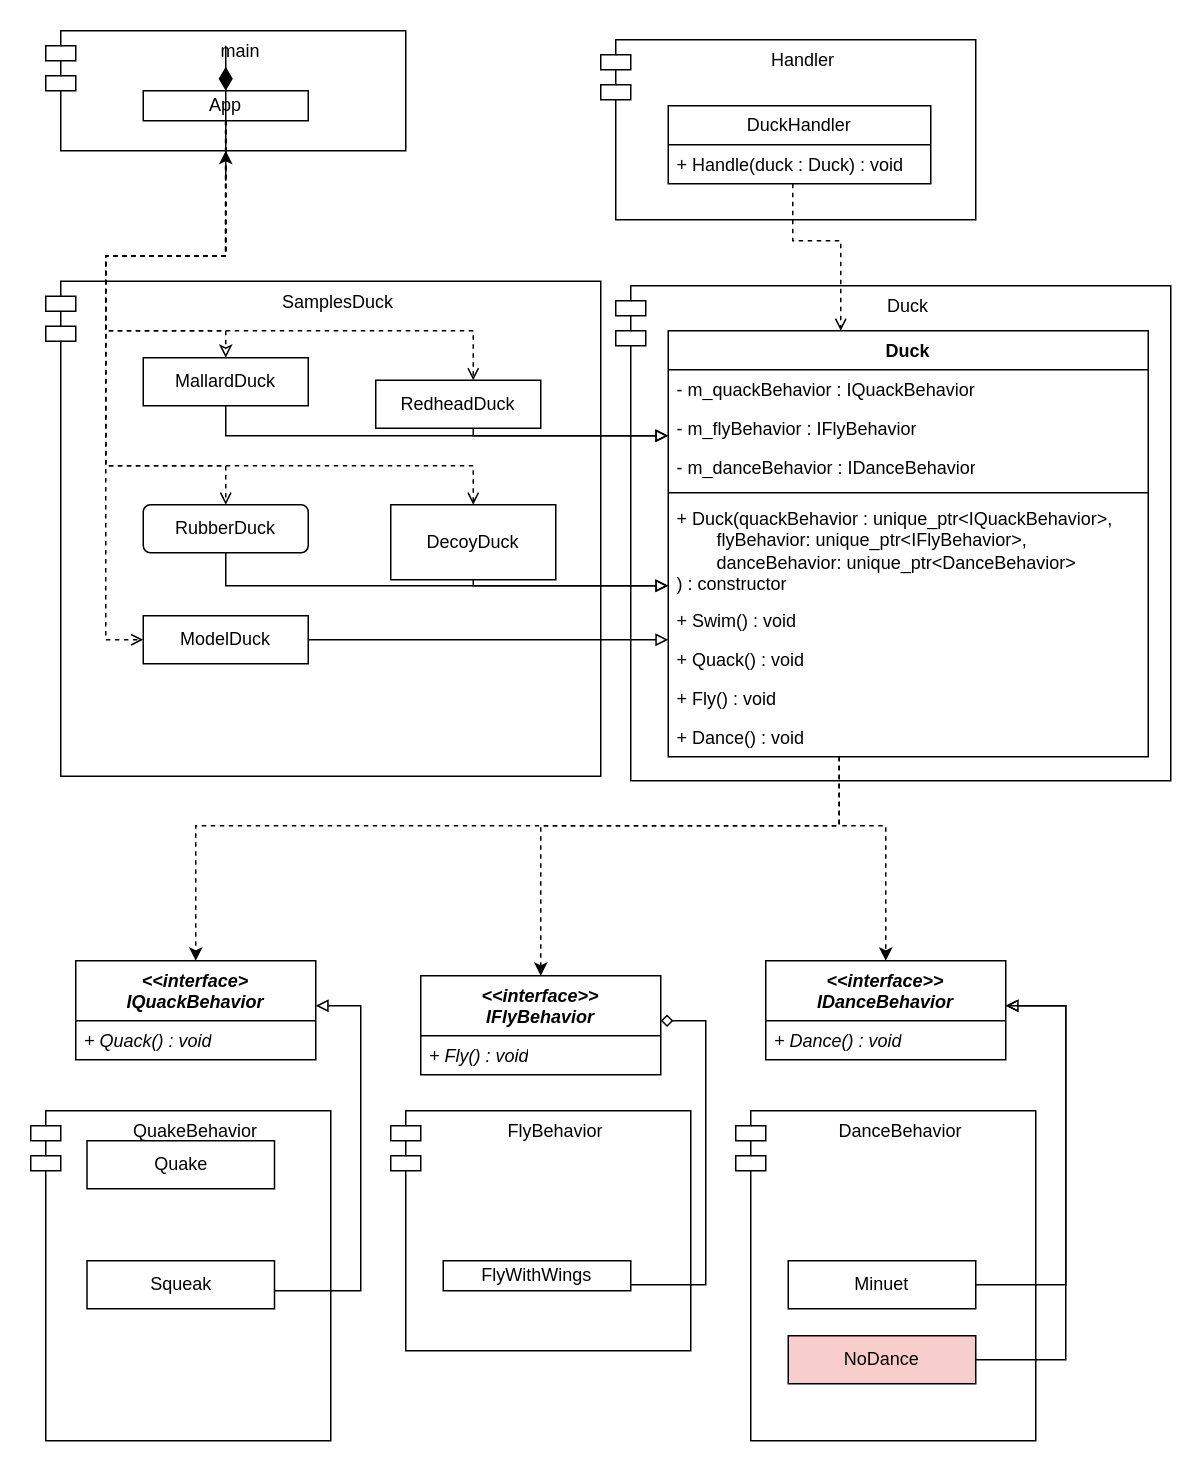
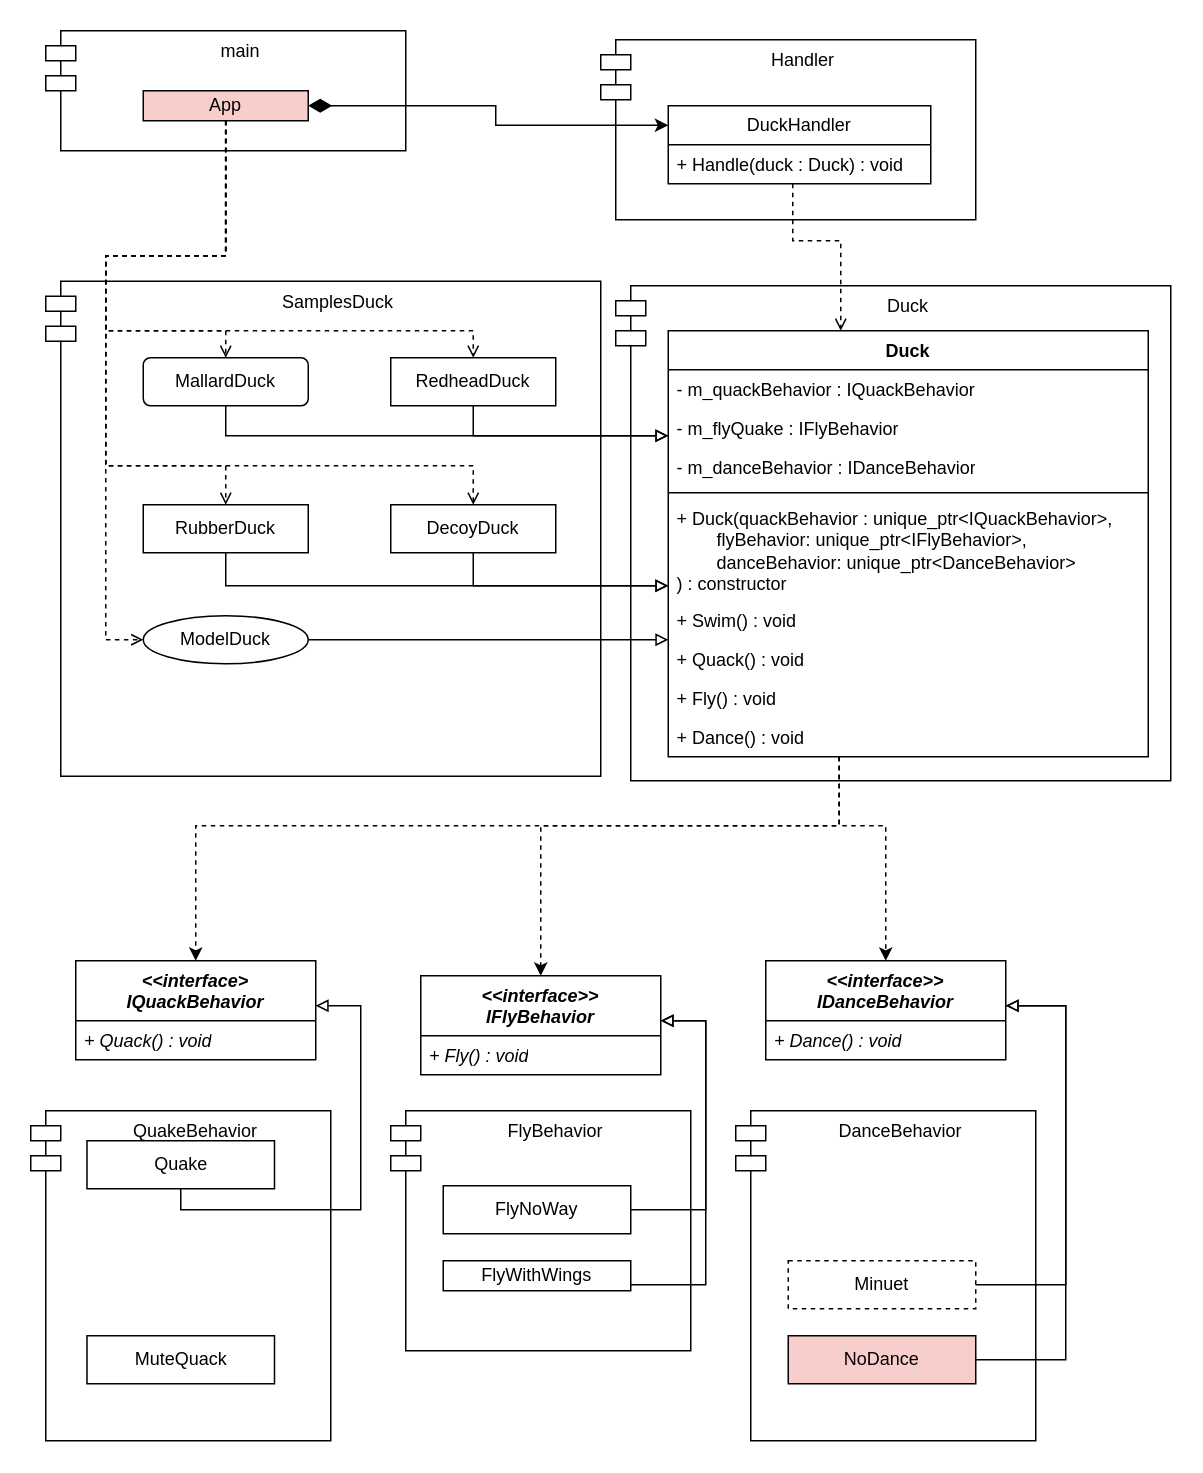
- <mxCell id="8" style="edgeStyle=orthogonalEdgeStyle;rounded=0;orthogonalLoop=1;jettySize=auto;html=1;startArrow=diamondThin;startFill=1;strokeWidth=1;startSize=13;" parent="1" source="4" target="3" edge="1"><mxGeometry relative="1" as="geometry" /></mxCell>
+ <mxCell id="8" style="edgeStyle=orthogonalEdgeStyle;rounded=0;orthogonalLoop=1;jettySize=auto;html=1;entryX=0;entryY=0.25;entryDx=0;entryDy=0;startArrow=diamondThin;startFill=1;strokeWidth=1;startSize=13;" parent="1" source="4" target="6" edge="1"><mxGeometry relative="1" as="geometry" /></mxCell>
- <mxCell id="4" value="App" style="html=1;whiteSpace=wrap;" parent="1" vertex="1"><mxGeometry x="95" y="60" width="110" height="20" as="geometry" /></mxCell>
+ <mxCell id="4" value="App" style="html=1;whiteSpace=wrap;fillColor=#f8cecc;" parent="1" vertex="1"><mxGeometry x="95" y="60" width="110" height="20" as="geometry" /></mxCell>
- <mxCell id="36" style="edgeStyle=orthogonalEdgeStyle;rounded=0;orthogonalLoop=1;jettySize=auto;html=1;dashed=1;fontFamily=Helvetica;fontSize=13;endArrow=classic;endFill=0;" parent="1" source="4" target="31" edge="1"><mxGeometry relative="1" as="geometry"><mxPoint x="538" y="132" as="sourcePoint" /><mxPoint x="570" y="220" as="targetPoint" /><Array as="points"><mxPoint x="150" y="170" /><mxPoint x="70" y="170" /><mxPoint x="70" y="220" /><mxPoint x="150" y="220" /></Array></mxGeometry></mxCell>
+ <mxCell id="36" style="edgeStyle=orthogonalEdgeStyle;rounded=0;orthogonalLoop=1;jettySize=auto;html=1;dashed=1;fontFamily=Helvetica;fontSize=13;endArrow=open;endFill=0;" parent="1" source="4" target="31" edge="1"><mxGeometry relative="1" as="geometry"><mxPoint x="538" y="132" as="sourcePoint" /><mxPoint x="570" y="220" as="targetPoint" /><Array as="points"><mxPoint x="150" y="170" /><mxPoint x="70" y="170" /><mxPoint x="70" y="220" /><mxPoint x="150" y="220" /></Array></mxGeometry></mxCell>
- <mxCell id="31" value="MallardDuck" style="html=1;whiteSpace=wrap;" parent="1" vertex="1"><mxGeometry x="95" y="238" width="110" height="32" as="geometry" /></mxCell>
+ <mxCell id="31" value="MallardDuck" style="html=1;whiteSpace=wrap;rounded=1;" parent="1" vertex="1"><mxGeometry x="95" y="238" width="110" height="32" as="geometry" /></mxCell>
- <mxCell id="32" value="RedheadDuck" style="html=1;whiteSpace=wrap;" parent="1" vertex="1"><mxGeometry x="250" y="253" width="110" height="32" as="geometry" /></mxCell>
+ <mxCell id="32" value="RedheadDuck" style="html=1;whiteSpace=wrap;" parent="1" vertex="1"><mxGeometry x="260" y="238" width="110" height="32" as="geometry" /></mxCell>
- <mxCell id="12" value="- m_fly&lt;span style=&quot;text-align: center;&quot;&gt;Behavior : IFlyBehavior&lt;/span&gt;" style="text;strokeColor=none;fillColor=none;align=left;verticalAlign=top;spacingLeft=4;spacingRight=4;overflow=hidden;rotatable=0;points=[[0,0.5],[1,0.5]];portConstraint=eastwest;whiteSpace=wrap;html=1;" parent="10" vertex="1"><mxGeometry y="52" width="320" height="26" as="geometry" /></mxCell>
+ <mxCell id="12" value="- m_fly&lt;span style=&quot;text-align: center;&quot;&gt;Quake : IFlyBehavior&lt;/span&gt;" style="text;strokeColor=none;fillColor=none;align=left;verticalAlign=top;spacingLeft=4;spacingRight=4;overflow=hidden;rotatable=0;points=[[0,0.5],[1,0.5]];portConstraint=eastwest;whiteSpace=wrap;html=1;" parent="10" vertex="1"><mxGeometry y="52" width="320" height="26" as="geometry" /></mxCell>
- <mxCell id="33" value="RubberDuck" style="html=1;whiteSpace=wrap;rounded=1;" parent="1" vertex="1"><mxGeometry x="95" y="336" width="110" height="32" as="geometry" /></mxCell>
+ <mxCell id="33" value="RubberDuck" style="html=1;whiteSpace=wrap;" parent="1" vertex="1"><mxGeometry x="95" y="336" width="110" height="32" as="geometry" /></mxCell>
- <mxCell id="35" value="DecoyDuck" style="html=1;whiteSpace=wrap;" parent="1" vertex="1"><mxGeometry x="260" y="336" width="110" height="50" as="geometry" /></mxCell>
+ <mxCell id="35" value="DecoyDuck" style="html=1;whiteSpace=wrap;" parent="1" vertex="1"><mxGeometry x="260" y="336" width="110" height="32" as="geometry" /></mxCell>
- <mxCell id="34" value="ModelDuck" style="html=1;whiteSpace=wrap;" parent="1" vertex="1"><mxGeometry x="95" y="410" width="110" height="32" as="geometry" /></mxCell>
+ <mxCell id="34" value="ModelDuck" style="ellipse;html=1;whiteSpace=wrap;" parent="1" vertex="1"><mxGeometry x="95" y="410" width="110" height="32" as="geometry" /></mxCell>
- <mxCell id="59" style="edgeStyle=orthogonalEdgeStyle;rounded=0;orthogonalLoop=1;jettySize=auto;html=1;endArrow=open;endFill=0;" parent="1" source="53" target="24" edge="1"><mxGeometry relative="1" as="geometry"><mxPoint x="650" y="810" as="sourcePoint" /><mxPoint x="670" y="670" as="targetPoint" /><Array as="points"><mxPoint x="710" y="856" /><mxPoint x="710" y="670" /></Array></mxGeometry></mxCell>
+ <mxCell id="59" style="edgeStyle=orthogonalEdgeStyle;rounded=0;orthogonalLoop=1;jettySize=auto;html=1;endArrow=block;endFill=0;" parent="1" source="53" target="24" edge="1"><mxGeometry relative="1" as="geometry"><mxPoint x="650" y="810" as="sourcePoint" /><mxPoint x="670" y="670" as="targetPoint" /><Array as="points"><mxPoint x="710" y="856" /><mxPoint x="710" y="670" /></Array></mxGeometry></mxCell>
+ <mxCell id="55" style="edgeStyle=orthogonalEdgeStyle;rounded=0;orthogonalLoop=1;jettySize=auto;html=1;endArrow=block;endFill=0;" parent="1" source="46" target="20" edge="1"><mxGeometry relative="1" as="geometry"><mxPoint x="189.96" y="629" as="sourcePoint" /><mxPoint x="120.003" y="609" as="targetPoint" /><Array as="points"><mxPoint x="240" y="806" /><mxPoint x="240" y="670" /></Array></mxGeometry></mxCell>
+ <mxCell id="50" value="FlyNoWay" style="html=1;whiteSpace=wrap;" parent="1" vertex="1"><mxGeometry x="295" y="790" width="125" height="32" as="geometry" /></mxCell>
+ <mxCell id="57" style="edgeStyle=orthogonalEdgeStyle;rounded=0;orthogonalLoop=1;jettySize=auto;html=1;endArrow=block;endFill=0;" parent="1" source="50" target="22" edge="1"><mxGeometry relative="1" as="geometry"><mxPoint x="410" y="922" as="sourcePoint" /><mxPoint x="437" y="682" as="targetPoint" /><Array as="points"><mxPoint x="470" y="806" /><mxPoint x="470" y="680" /></Array></mxGeometry></mxCell>
- <mxCell id="58" style="edgeStyle=orthogonalEdgeStyle;rounded=0;orthogonalLoop=1;jettySize=auto;html=1;endArrow=diamond;endFill=0;" parent="1" source="51" target="22" edge="1"><mxGeometry relative="1" as="geometry"><mxPoint x="430" y="830" as="sourcePoint" /><mxPoint x="450" y="706" as="targetPoint" /><Array as="points"><mxPoint x="470" y="856" /><mxPoint x="470" y="680" /></Array></mxGeometry></mxCell>
+ <mxCell id="58" style="edgeStyle=orthogonalEdgeStyle;rounded=0;orthogonalLoop=1;jettySize=auto;html=1;endArrow=block;endFill=0;" parent="1" source="51" target="22" edge="1"><mxGeometry relative="1" as="geometry"><mxPoint x="430" y="830" as="sourcePoint" /><mxPoint x="450" y="706" as="targetPoint" /><Array as="points"><mxPoint x="470" y="856" /><mxPoint x="470" y="680" /></Array></mxGeometry></mxCell>
- <mxCell id="47" value="Squeak" style="html=1;whiteSpace=wrap;" parent="1" vertex="1"><mxGeometry x="57.5" y="840" width="125" height="32" as="geometry" /></mxCell>
- <mxCell id="53" value="Minuet" style="html=1;whiteSpace=wrap;" parent="1" vertex="1"><mxGeometry x="525" y="840" width="125" height="32" as="geometry" /></mxCell>
+ <mxCell id="53" value="Minuet" style="html=1;whiteSpace=wrap;dashed=1;" parent="1" vertex="1"><mxGeometry x="525" y="840" width="125" height="32" as="geometry" /></mxCell>
- <mxCell id="56" style="edgeStyle=orthogonalEdgeStyle;rounded=0;orthogonalLoop=1;jettySize=auto;html=1;endArrow=block;endFill=0;" parent="1" source="47" target="20" edge="1"><mxGeometry relative="1" as="geometry"><mxPoint x="182.5" y="833" as="sourcePoint" /><mxPoint x="209.5" y="700" as="targetPoint" /><Array as="points"><mxPoint x="240" y="860" /><mxPoint x="240" y="670" /></Array></mxGeometry></mxCell>
+ <mxCell id="48" value="MuteQuack" style="html=1;whiteSpace=wrap;" parent="1" vertex="1"><mxGeometry x="57.5" y="890" width="125" height="32" as="geometry" /></mxCell>
